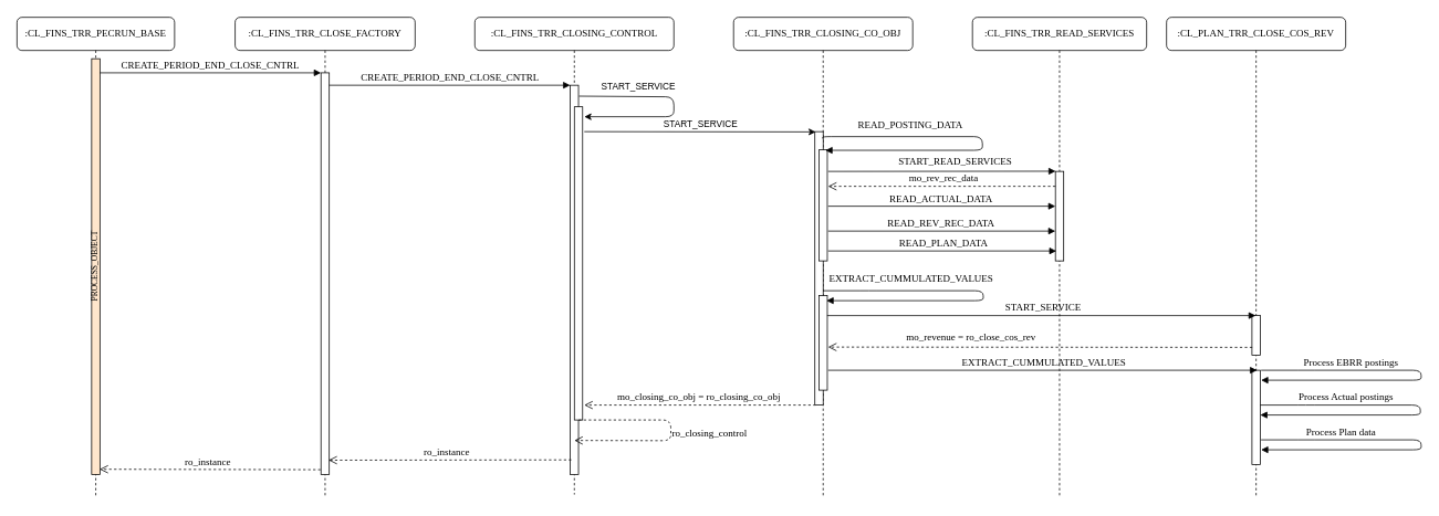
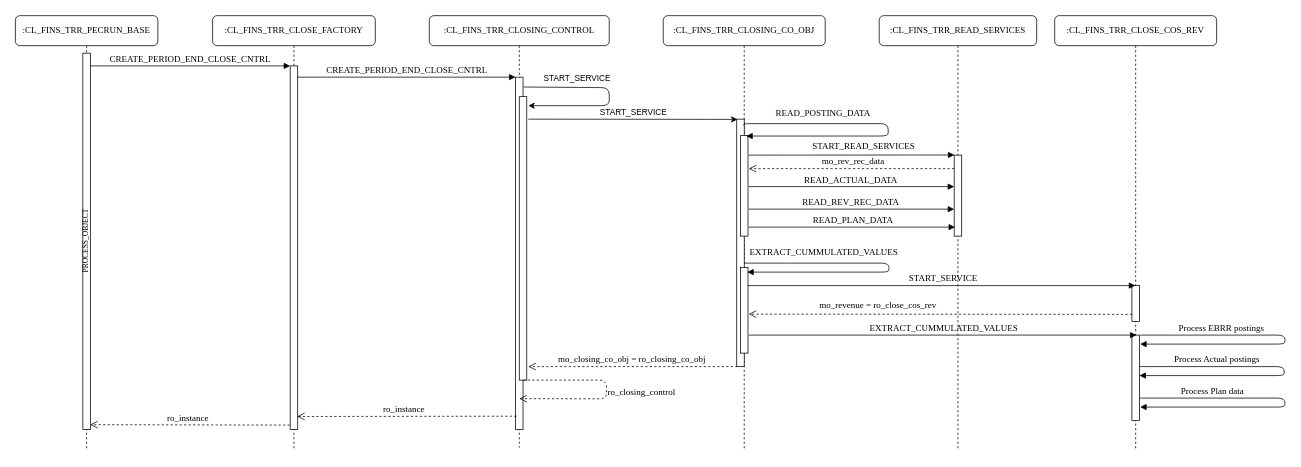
- <mxCell id="16" value=":CL_PLAN_TRR_CLOSE_COS_REV" style="shape=umlLifeline;perimeter=lifelinePerimeter;whiteSpace=wrap;html=1;container=1;collapsible=0;recursiveResize=0;outlineConnect=0;rounded=1;shadow=0;comic=0;labelBackgroundColor=none;strokeWidth=1;fontFamily=Verdana;fontSize=12;align=center;" parent="1" vertex="1"><mxGeometry x="1406" y="20" width="216" height="580" as="geometry" /></mxCell>
+ <mxCell id="16" value=":CL_FINS_TRR_CLOSE_COS_REV" style="shape=umlLifeline;perimeter=lifelinePerimeter;whiteSpace=wrap;html=1;container=1;collapsible=0;recursiveResize=0;outlineConnect=0;rounded=1;shadow=0;comic=0;labelBackgroundColor=none;strokeWidth=1;fontFamily=Verdana;fontSize=12;align=center;" parent="1" vertex="1"><mxGeometry x="1406" y="20" width="216" height="580" as="geometry" /></mxCell>
- <mxCell id="21" value="PROCESS_OBJECT" style="html=1;points=[];perimeter=orthogonalPerimeter;rounded=0;shadow=0;comic=0;labelBackgroundColor=none;strokeWidth=1;fontFamily=Verdana;fontSize=10;align=center;horizontal=0;verticalAlign=middle;spacingTop=0;spacingBottom=2;fillColor=#ffe6cc;" parent="20" vertex="1"><mxGeometry x="90" y="50" width="10" height="502" as="geometry" /></mxCell>
+ <mxCell id="21" value="PROCESS_OBJECT" style="html=1;points=[];perimeter=orthogonalPerimeter;rounded=0;shadow=0;comic=0;labelBackgroundColor=none;strokeWidth=1;fontFamily=Verdana;fontSize=10;align=center;horizontal=0;verticalAlign=middle;spacingTop=0;spacingBottom=2;" parent="20" vertex="1"><mxGeometry x="90" y="50" width="10" height="502" as="geometry" /></mxCell>
